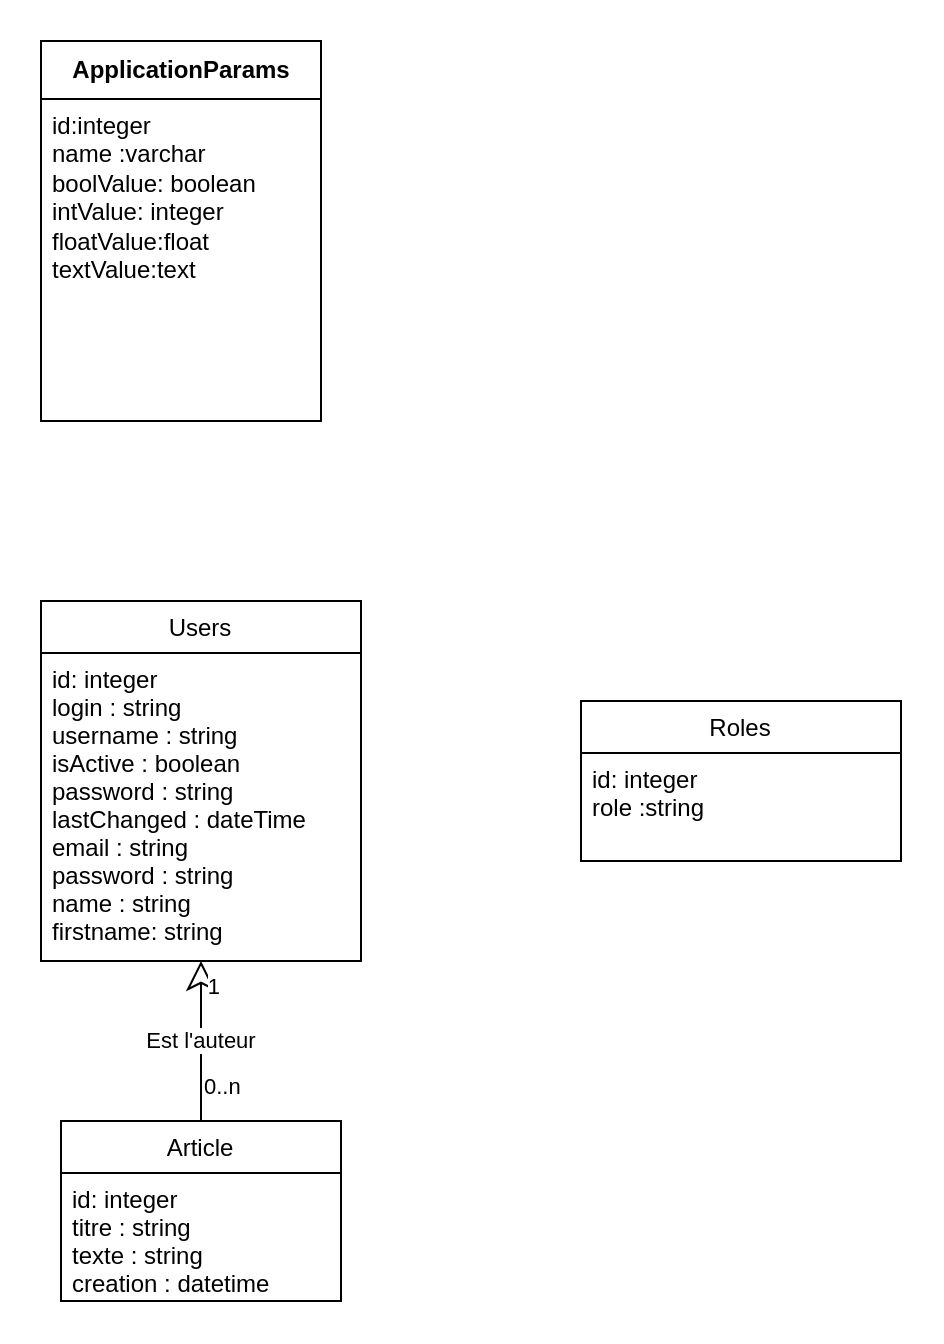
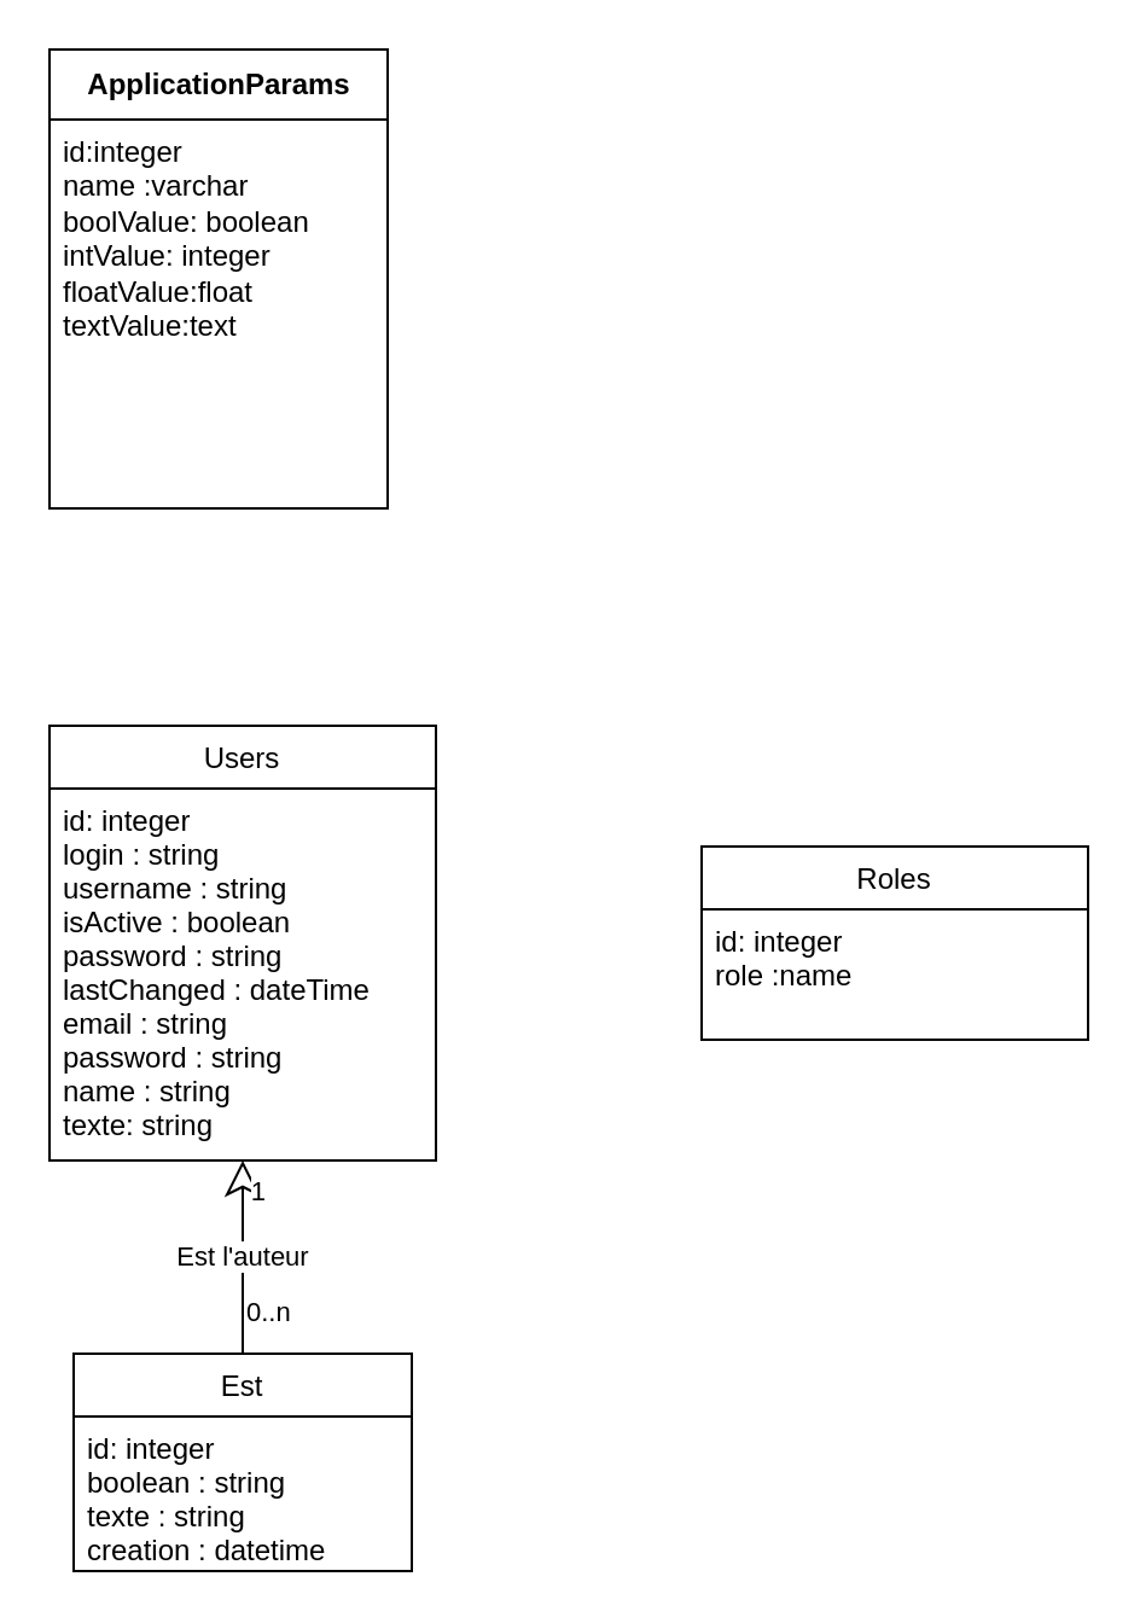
- <mxCell id="10" value="id: integer&#10;login : string&#10;username : string&#10;isActive : boolean&#10;password : string&#10;lastChanged : dateTime&#10;email : string&#10;password : string&#10;name : string&#10;firstname: string" style="text;strokeColor=none;fillColor=none;align=left;verticalAlign=top;spacingLeft=4;spacingRight=4;overflow=hidden;rotatable=0;points=[[0,0.5],[1,0.5]];portConstraint=eastwest;" parent="9" vertex="1"><mxGeometry y="26" width="160" height="154" as="geometry" /></mxCell>
+ <mxCell id="10" value="id: integer&#10;login : string&#10;username : string&#10;isActive : boolean&#10;password : string&#10;lastChanged : dateTime&#10;email : string&#10;password : string&#10;name : string&#10;texte: string" style="text;strokeColor=none;fillColor=none;align=left;verticalAlign=top;spacingLeft=4;spacingRight=4;overflow=hidden;rotatable=0;points=[[0,0.5],[1,0.5]];portConstraint=eastwest;" parent="9" vertex="1"><mxGeometry y="26" width="160" height="154" as="geometry" /></mxCell>
- <mxCell id="12" value="id: integer&#10;role :string" style="text;strokeColor=none;fillColor=none;align=left;verticalAlign=top;spacingLeft=4;spacingRight=4;overflow=hidden;rotatable=0;points=[[0,0.5],[1,0.5]];portConstraint=eastwest;" parent="11" vertex="1"><mxGeometry y="26" width="160" height="54" as="geometry" /></mxCell>
+ <mxCell id="12" value="id: integer&#10;role :name" style="text;strokeColor=none;fillColor=none;align=left;verticalAlign=top;spacingLeft=4;spacingRight=4;overflow=hidden;rotatable=0;points=[[0,0.5],[1,0.5]];portConstraint=eastwest;" parent="11" vertex="1"><mxGeometry y="26" width="160" height="54" as="geometry" /></mxCell>
- <mxCell id="2" value="Article" style="swimlane;fontStyle=0;childLayout=stackLayout;horizontal=1;startSize=26;fillColor=none;horizontalStack=0;resizeParent=1;resizeParentMax=0;resizeLast=0;collapsible=1;marginBottom=0;" parent="1" vertex="1"><mxGeometry x="30" y="560" width="140" height="90" as="geometry" /></mxCell>
+ <mxCell id="2" value="Est" style="swimlane;fontStyle=0;childLayout=stackLayout;horizontal=1;startSize=26;fillColor=none;horizontalStack=0;resizeParent=1;resizeParentMax=0;resizeLast=0;collapsible=1;marginBottom=0;" parent="1" vertex="1"><mxGeometry x="30" y="560" width="140" height="90" as="geometry" /></mxCell>
- <mxCell id="3" value="id: integer&#10;titre : string&#10;texte : string&#10;creation : datetime" style="text;strokeColor=none;fillColor=none;align=left;verticalAlign=top;spacingLeft=4;spacingRight=4;overflow=hidden;rotatable=0;points=[[0,0.5],[1,0.5]];portConstraint=eastwest;" parent="2" vertex="1"><mxGeometry y="26" width="140" height="64" as="geometry" /></mxCell>
+ <mxCell id="3" value="id: integer&#10;boolean : string&#10;texte : string&#10;creation : datetime" style="text;strokeColor=none;fillColor=none;align=left;verticalAlign=top;spacingLeft=4;spacingRight=4;overflow=hidden;rotatable=0;points=[[0,0.5],[1,0.5]];portConstraint=eastwest;" parent="2" vertex="1"><mxGeometry y="26" width="140" height="64" as="geometry" /></mxCell>
